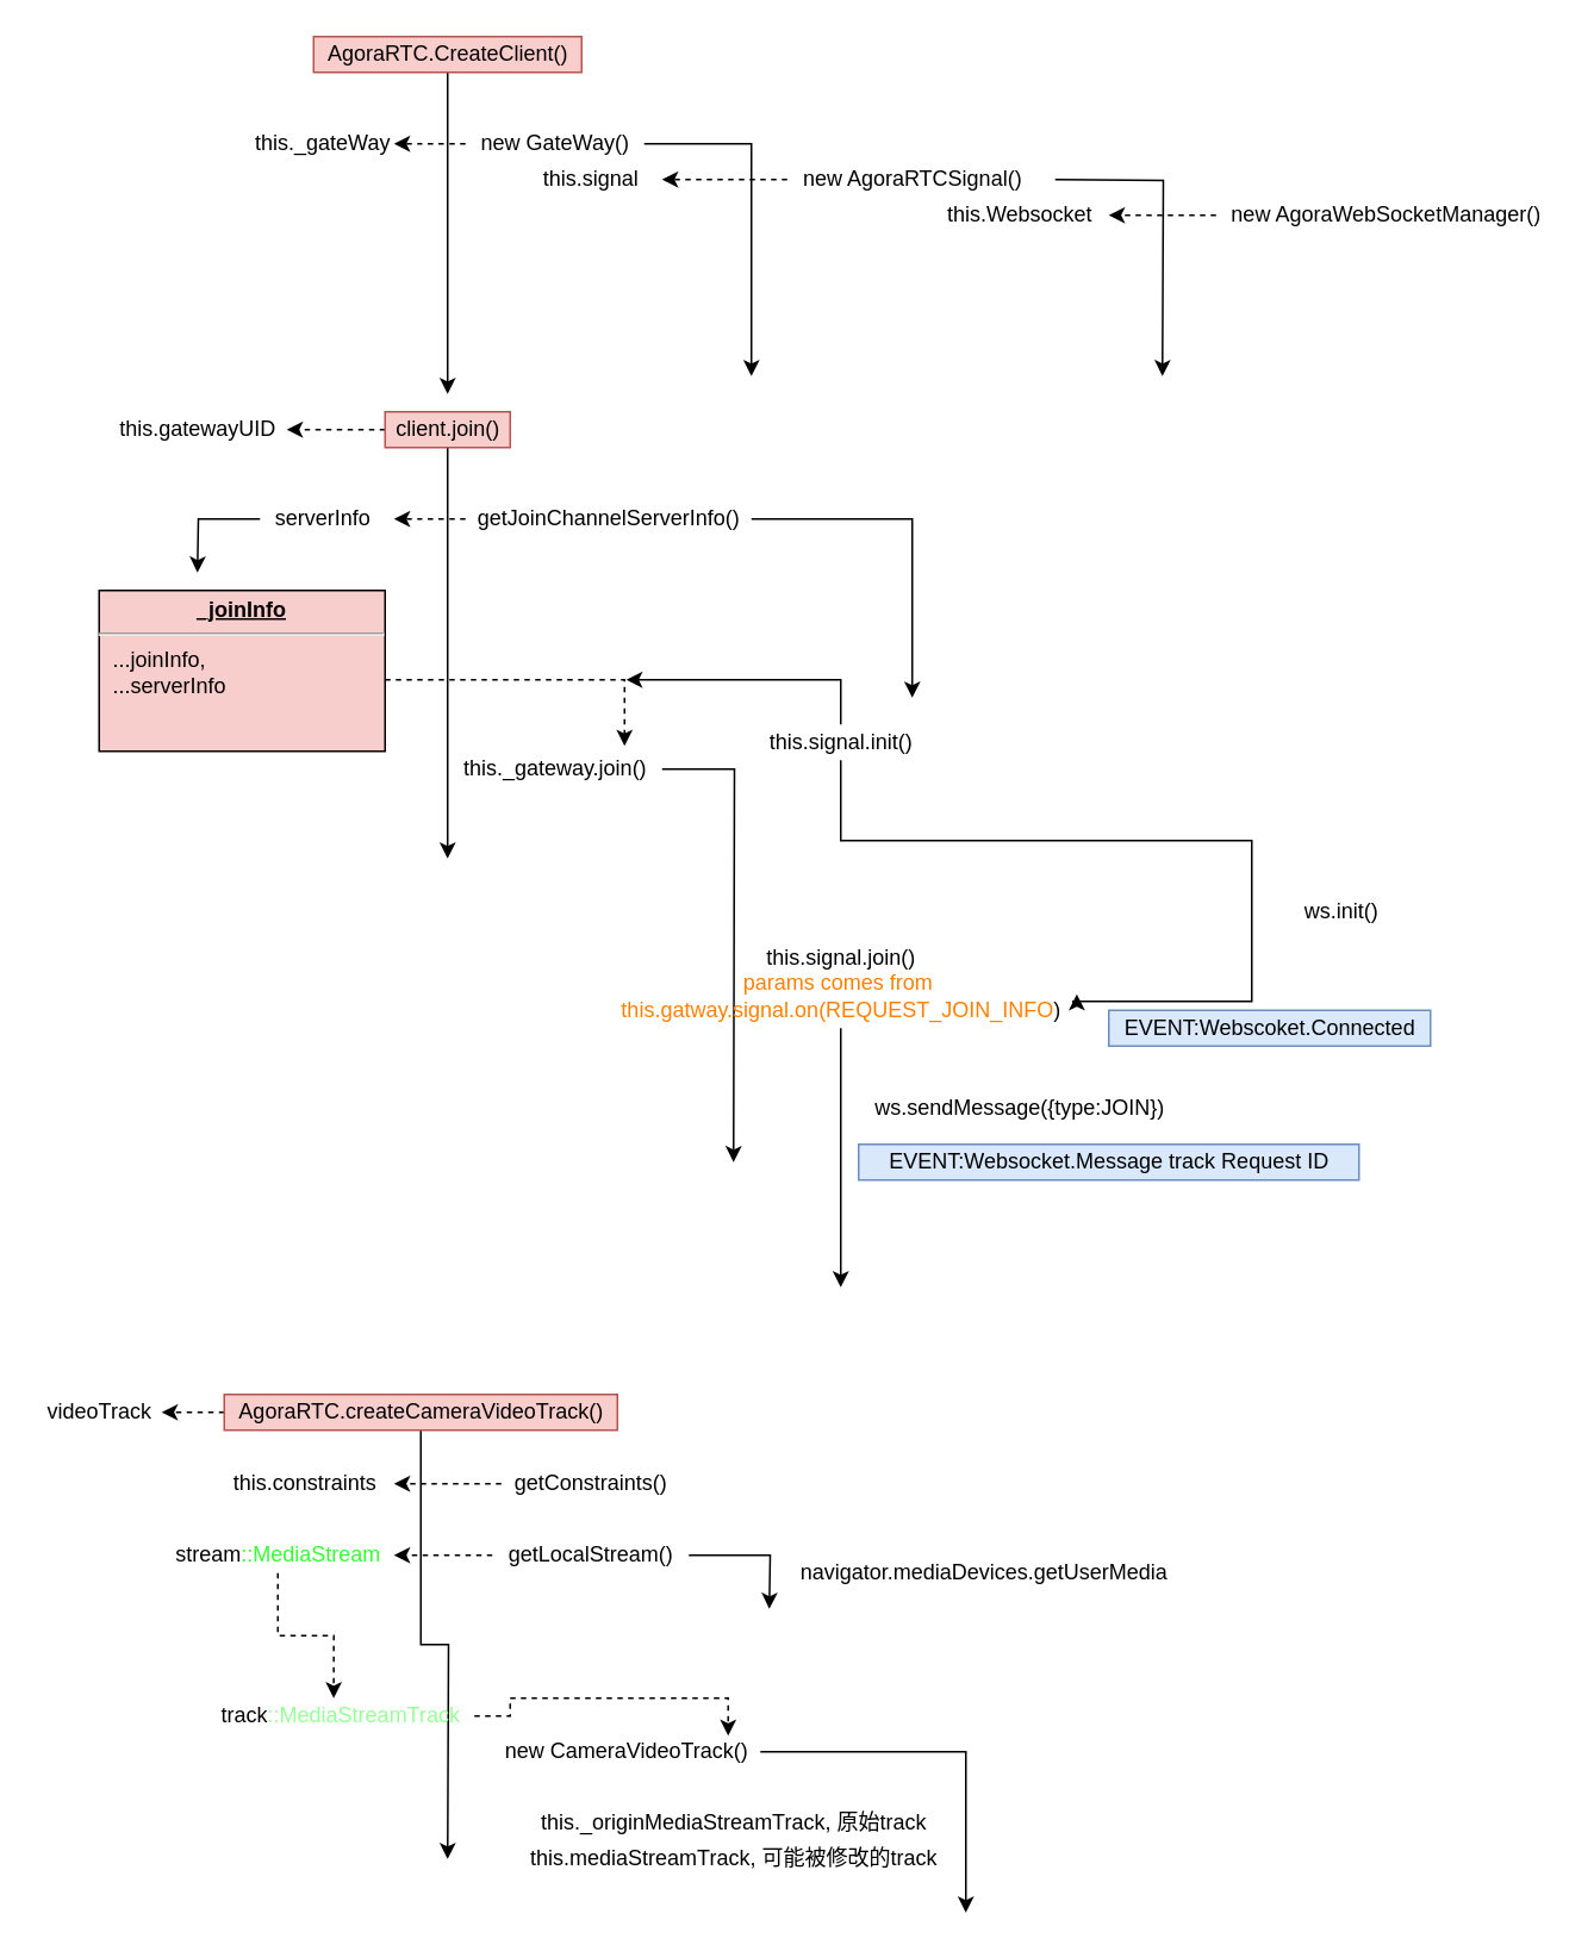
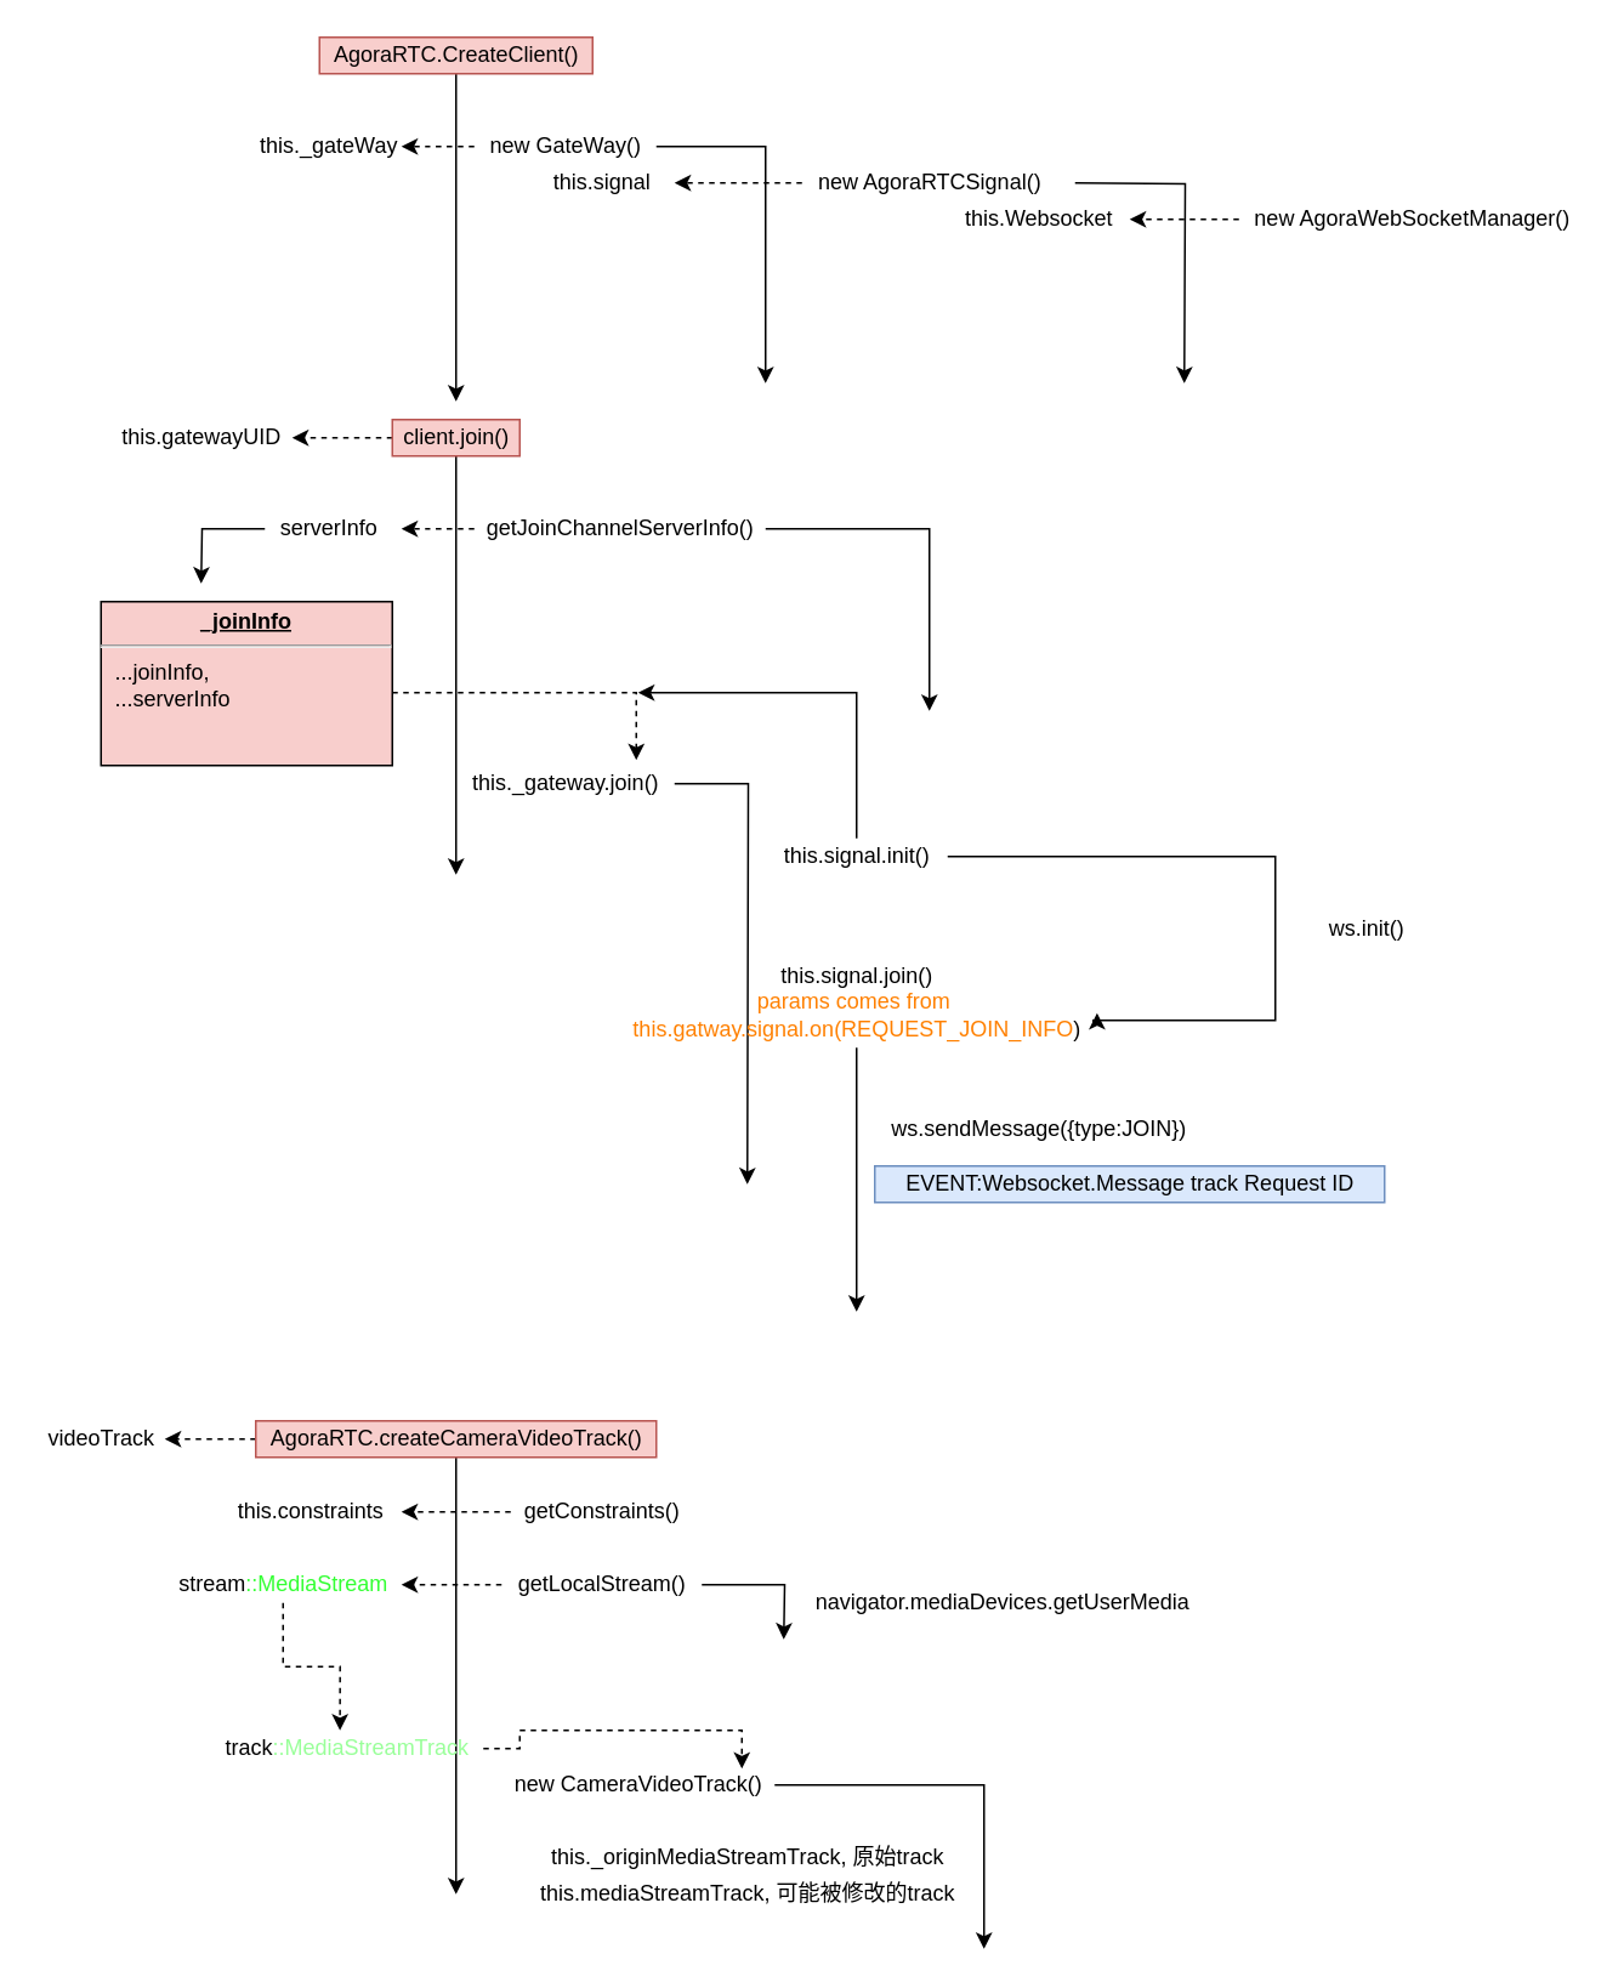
- <mxCell id="31" value="this.signal.init()" style="text;html=1;align=center;verticalAlign=middle;resizable=0;points=[];autosize=1;" vertex="1" parent="1"><mxGeometry x="420" y="405" width="100" height="20" as="geometry" /></mxCell>
+ <mxCell id="31" value="this.signal.init()" style="text;html=1;align=center;verticalAlign=middle;resizable=0;points=[];autosize=1;" vertex="1" parent="1"><mxGeometry x="420" y="460" width="100" height="20" as="geometry" /></mxCell>
- <mxCell id="35" value="EVENT:Webscoket.Connected" style="text;html=1;align=center;verticalAlign=middle;resizable=0;points=[];autosize=1;fillColor=#dae8fc;strokeColor=#6c8ebf;" vertex="1" parent="1"><mxGeometry x="620" y="565" width="180" height="20" as="geometry" /></mxCell>
- <mxCell id="40" value="AgoraRTC.createCameraVideoTrack()" style="text;html=1;align=center;verticalAlign=middle;resizable=0;points=[];autosize=1;fillColor=#f8cecc;strokeColor=#b85450;" vertex="1" parent="1"><mxGeometry x="125" y="780" width="220" height="20" as="geometry" /></mxCell>
+ <mxCell id="40" value="AgoraRTC.createCameraVideoTrack()" style="text;html=1;align=center;verticalAlign=middle;resizable=0;points=[];autosize=1;fillColor=#f8cecc;strokeColor=#b85450;" vertex="1" parent="1"><mxGeometry x="140" y="780" width="220" height="20" as="geometry" /></mxCell>
